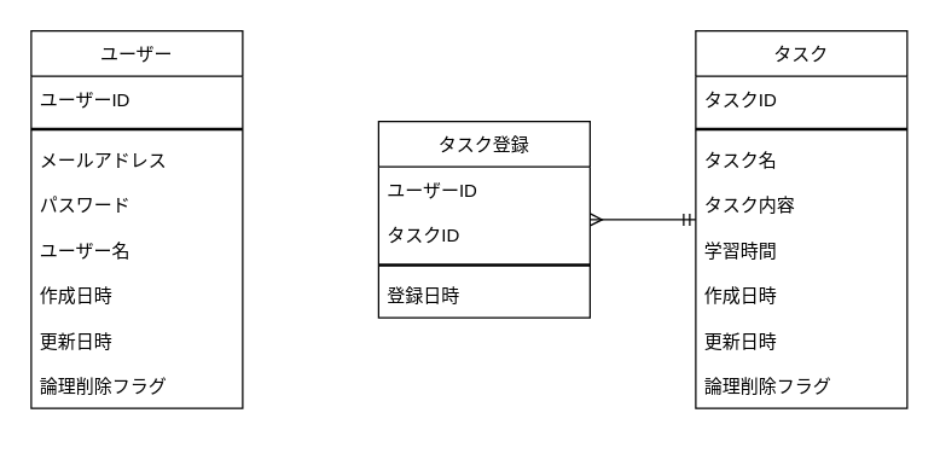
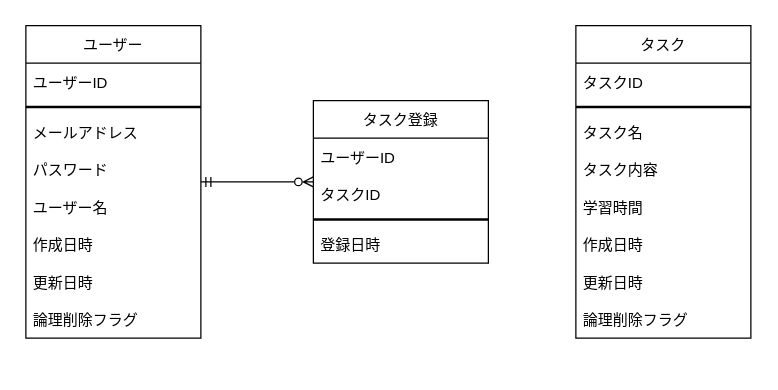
+ <mxCell id="22" style="edgeStyle=none;html=1;startArrow=ERzeroToMany;startFill=0;endArrow=ERmandOne;endFill=0;" edge="1" parent="1" source="23" target="2"><mxGeometry relative="1" as="geometry" /></mxCell>
- <mxCell id="21" value="" style="edgeStyle=none;html=1;startArrow=ERmany;startFill=0;endArrow=ERmandOne;endFill=0;" edge="1" parent="1" source="23" target="11"><mxGeometry relative="1" as="geometry" /></mxCell>
